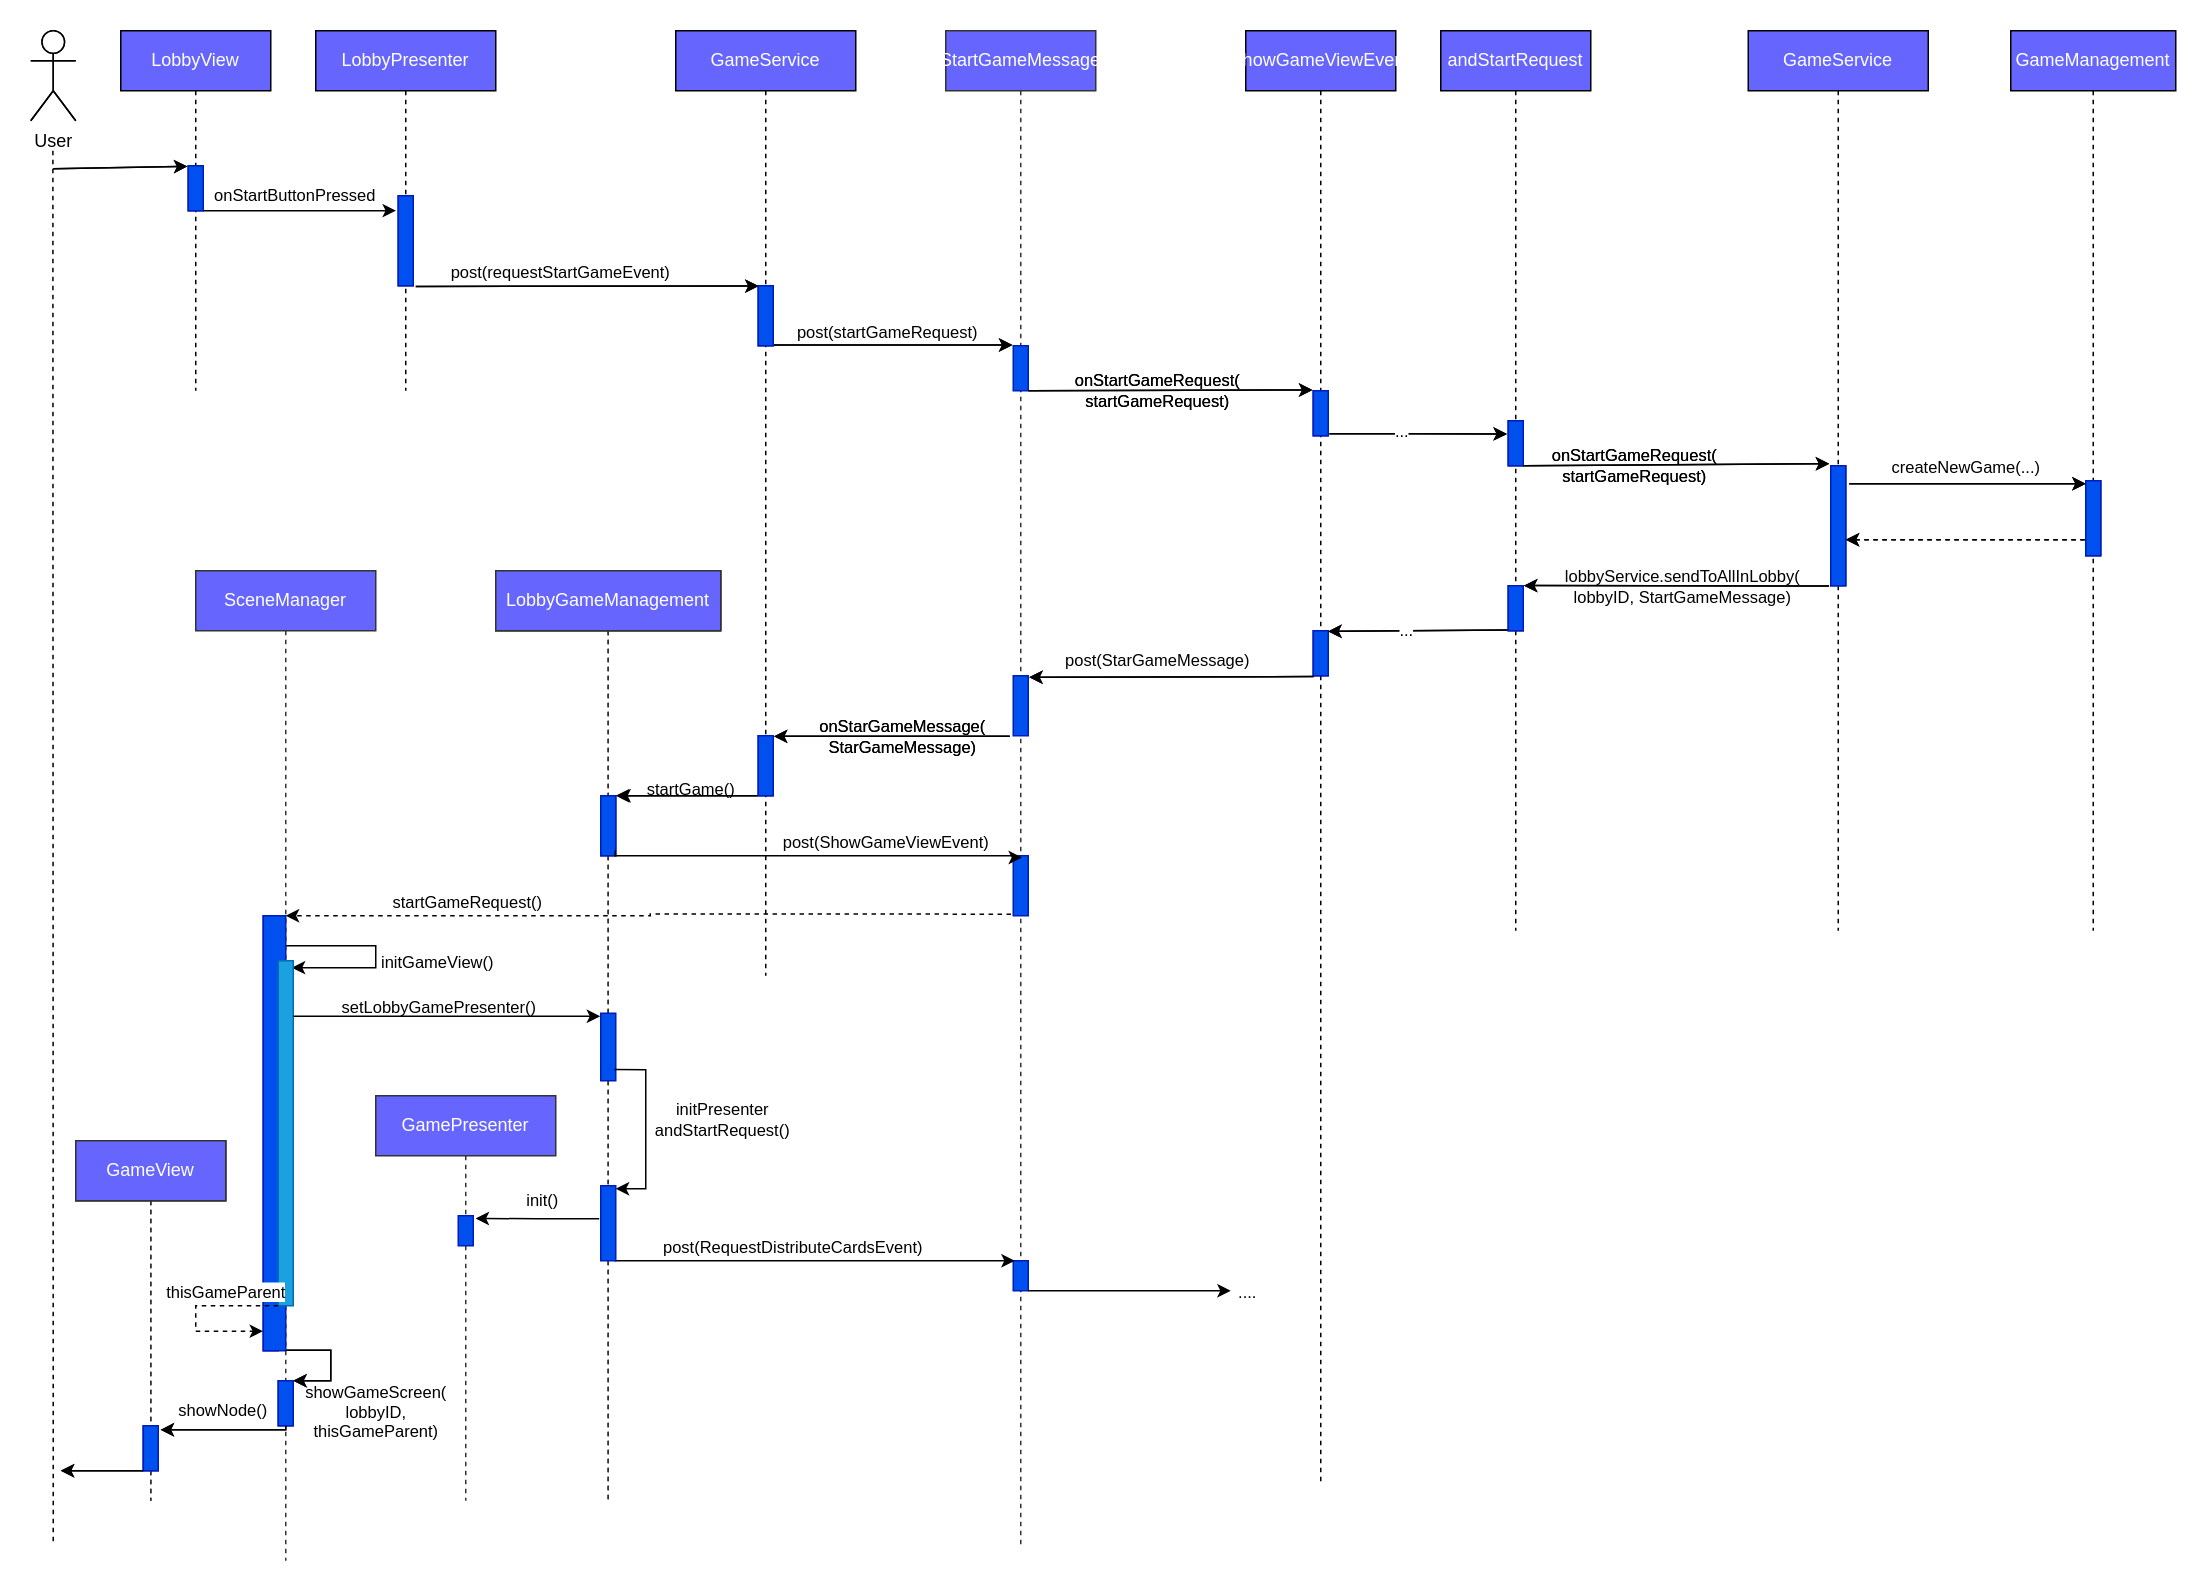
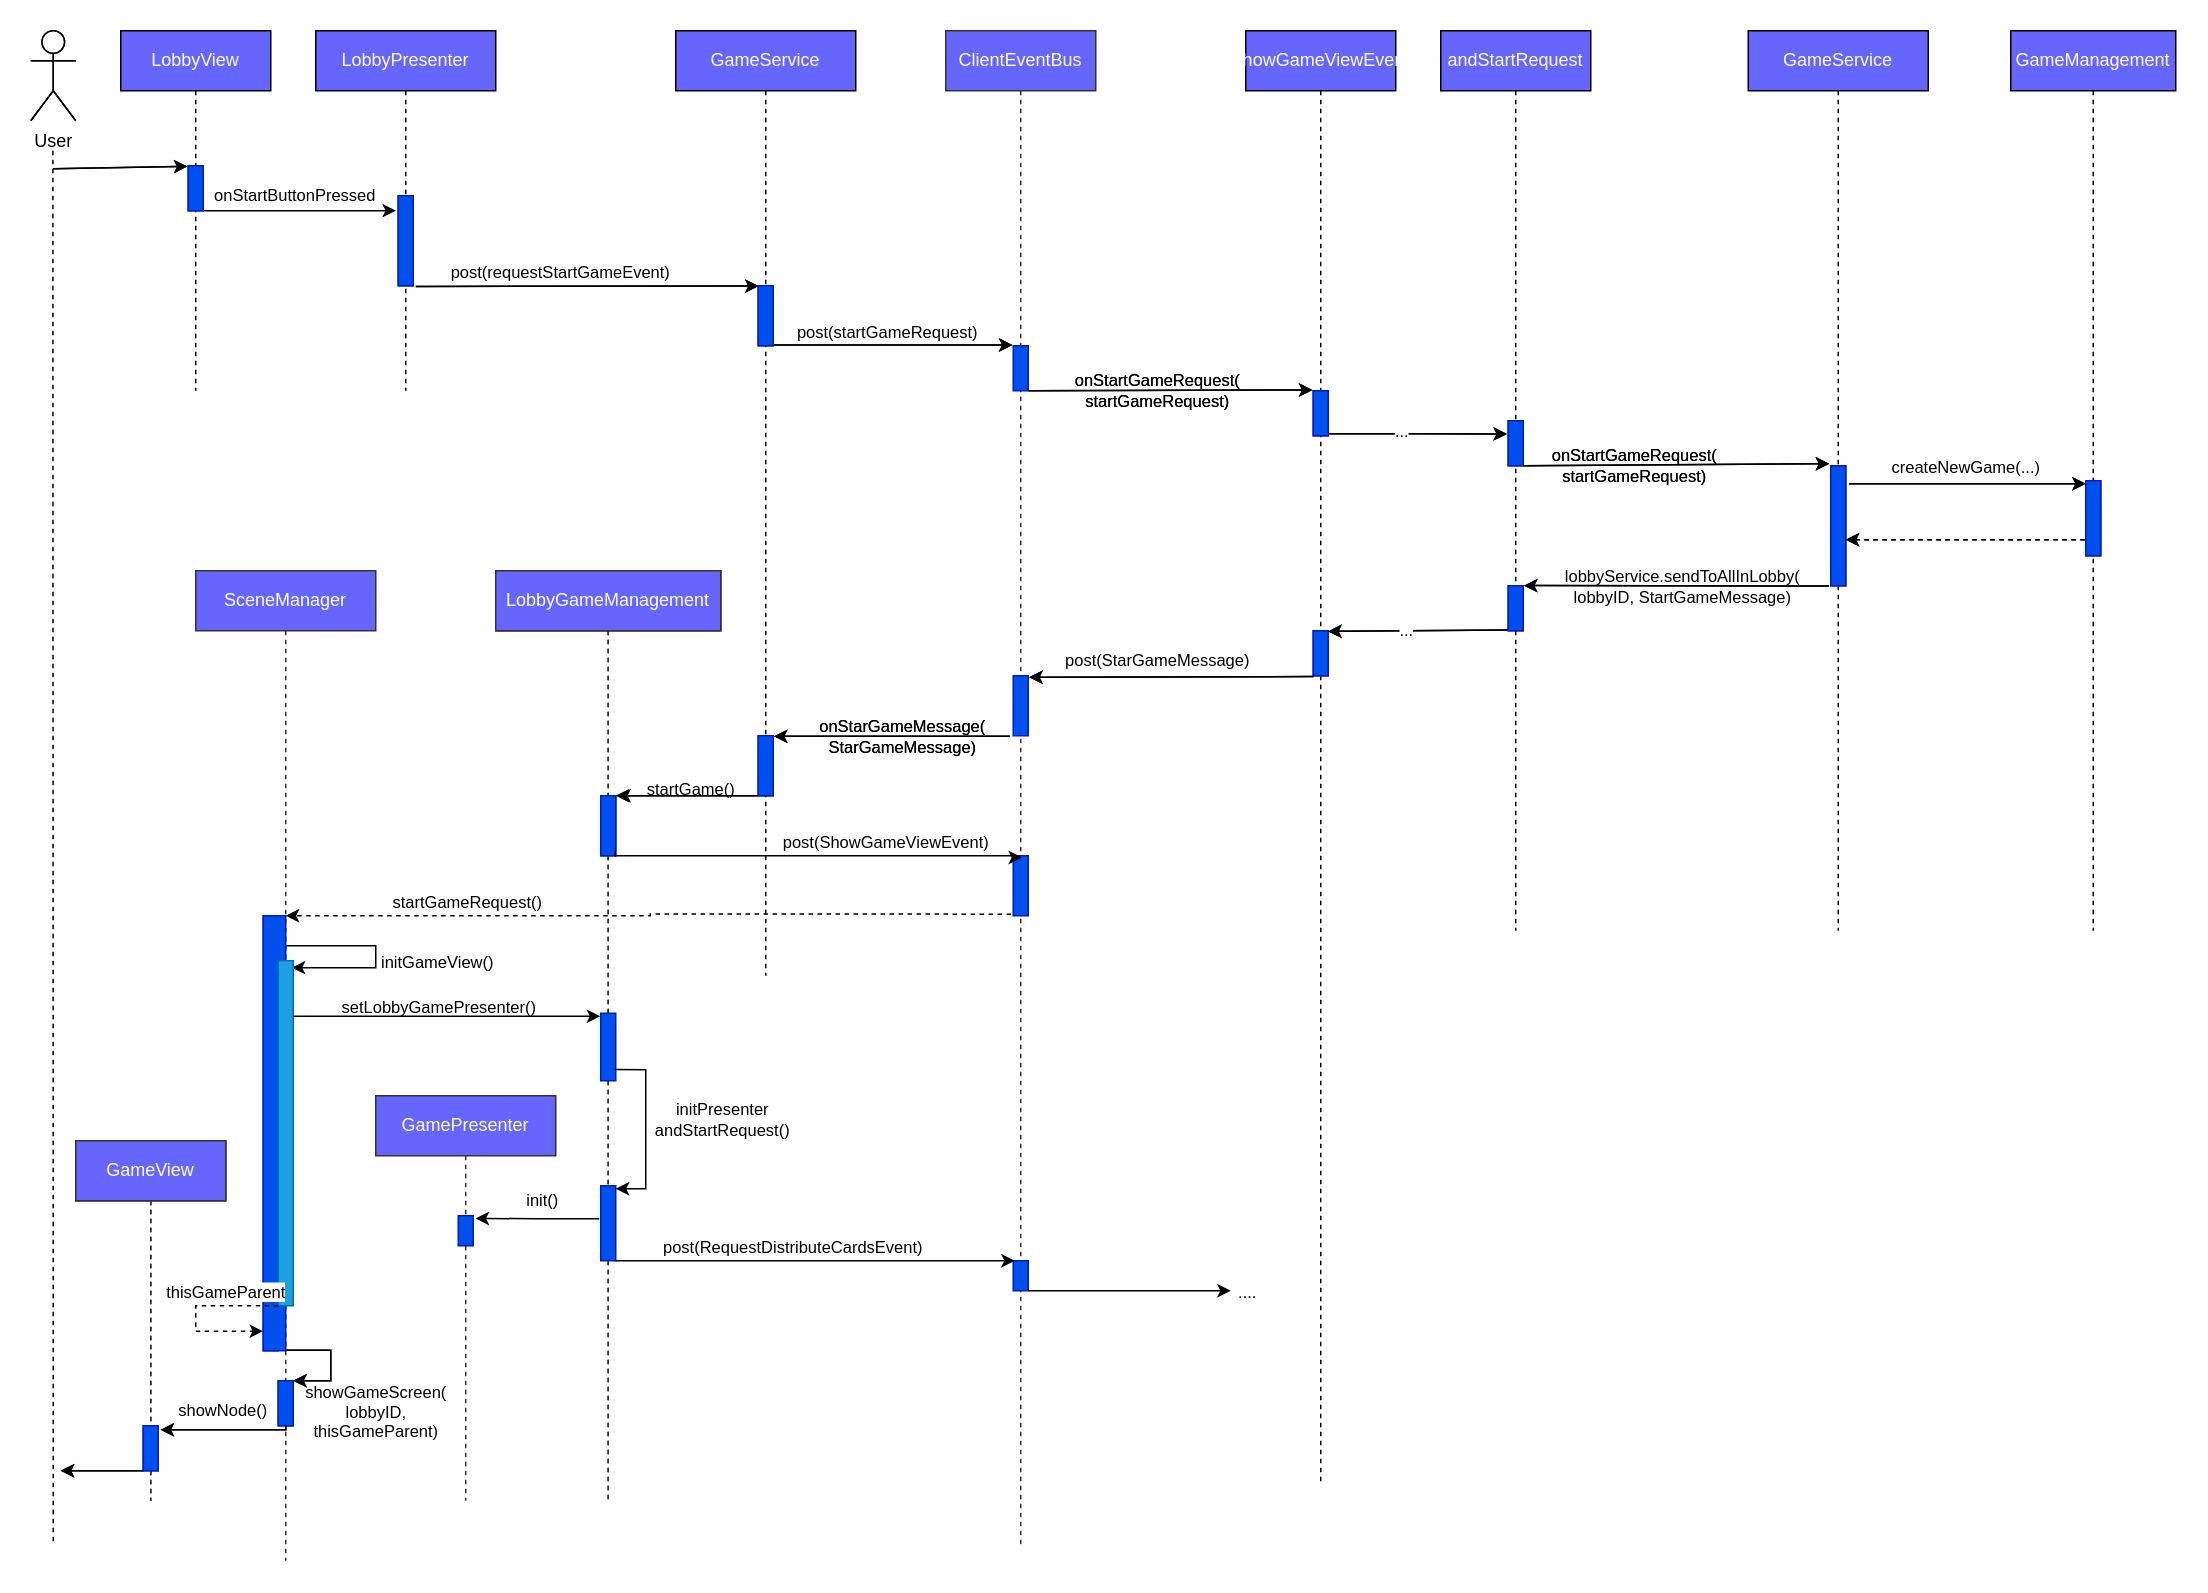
- <mxCell id="9" value="StartGameMessage" style="shape=umlLifeline;perimeter=lifelinePerimeter;whiteSpace=wrap;html=1;container=1;collapsible=0;recursiveResize=0;outlineConnect=0;rounded=0;labelBackgroundColor=none;fontColor=#FFFFFF;labelBorderColor=none;fillColor=#6666FF;strokeColor=#333333;" parent="1" vertex="1"><mxGeometry x="630" y="20" width="100" height="1010" as="geometry" /></mxCell>
+ <mxCell id="9" value="ClientEventBus" style="shape=umlLifeline;perimeter=lifelinePerimeter;whiteSpace=wrap;html=1;container=1;collapsible=0;recursiveResize=0;outlineConnect=0;rounded=0;labelBackgroundColor=none;fontColor=#FFFFFF;labelBorderColor=none;fillColor=#6666FF;strokeColor=#333333;" parent="1" vertex="1"><mxGeometry x="630" y="20" width="100" height="1010" as="geometry" /></mxCell>
